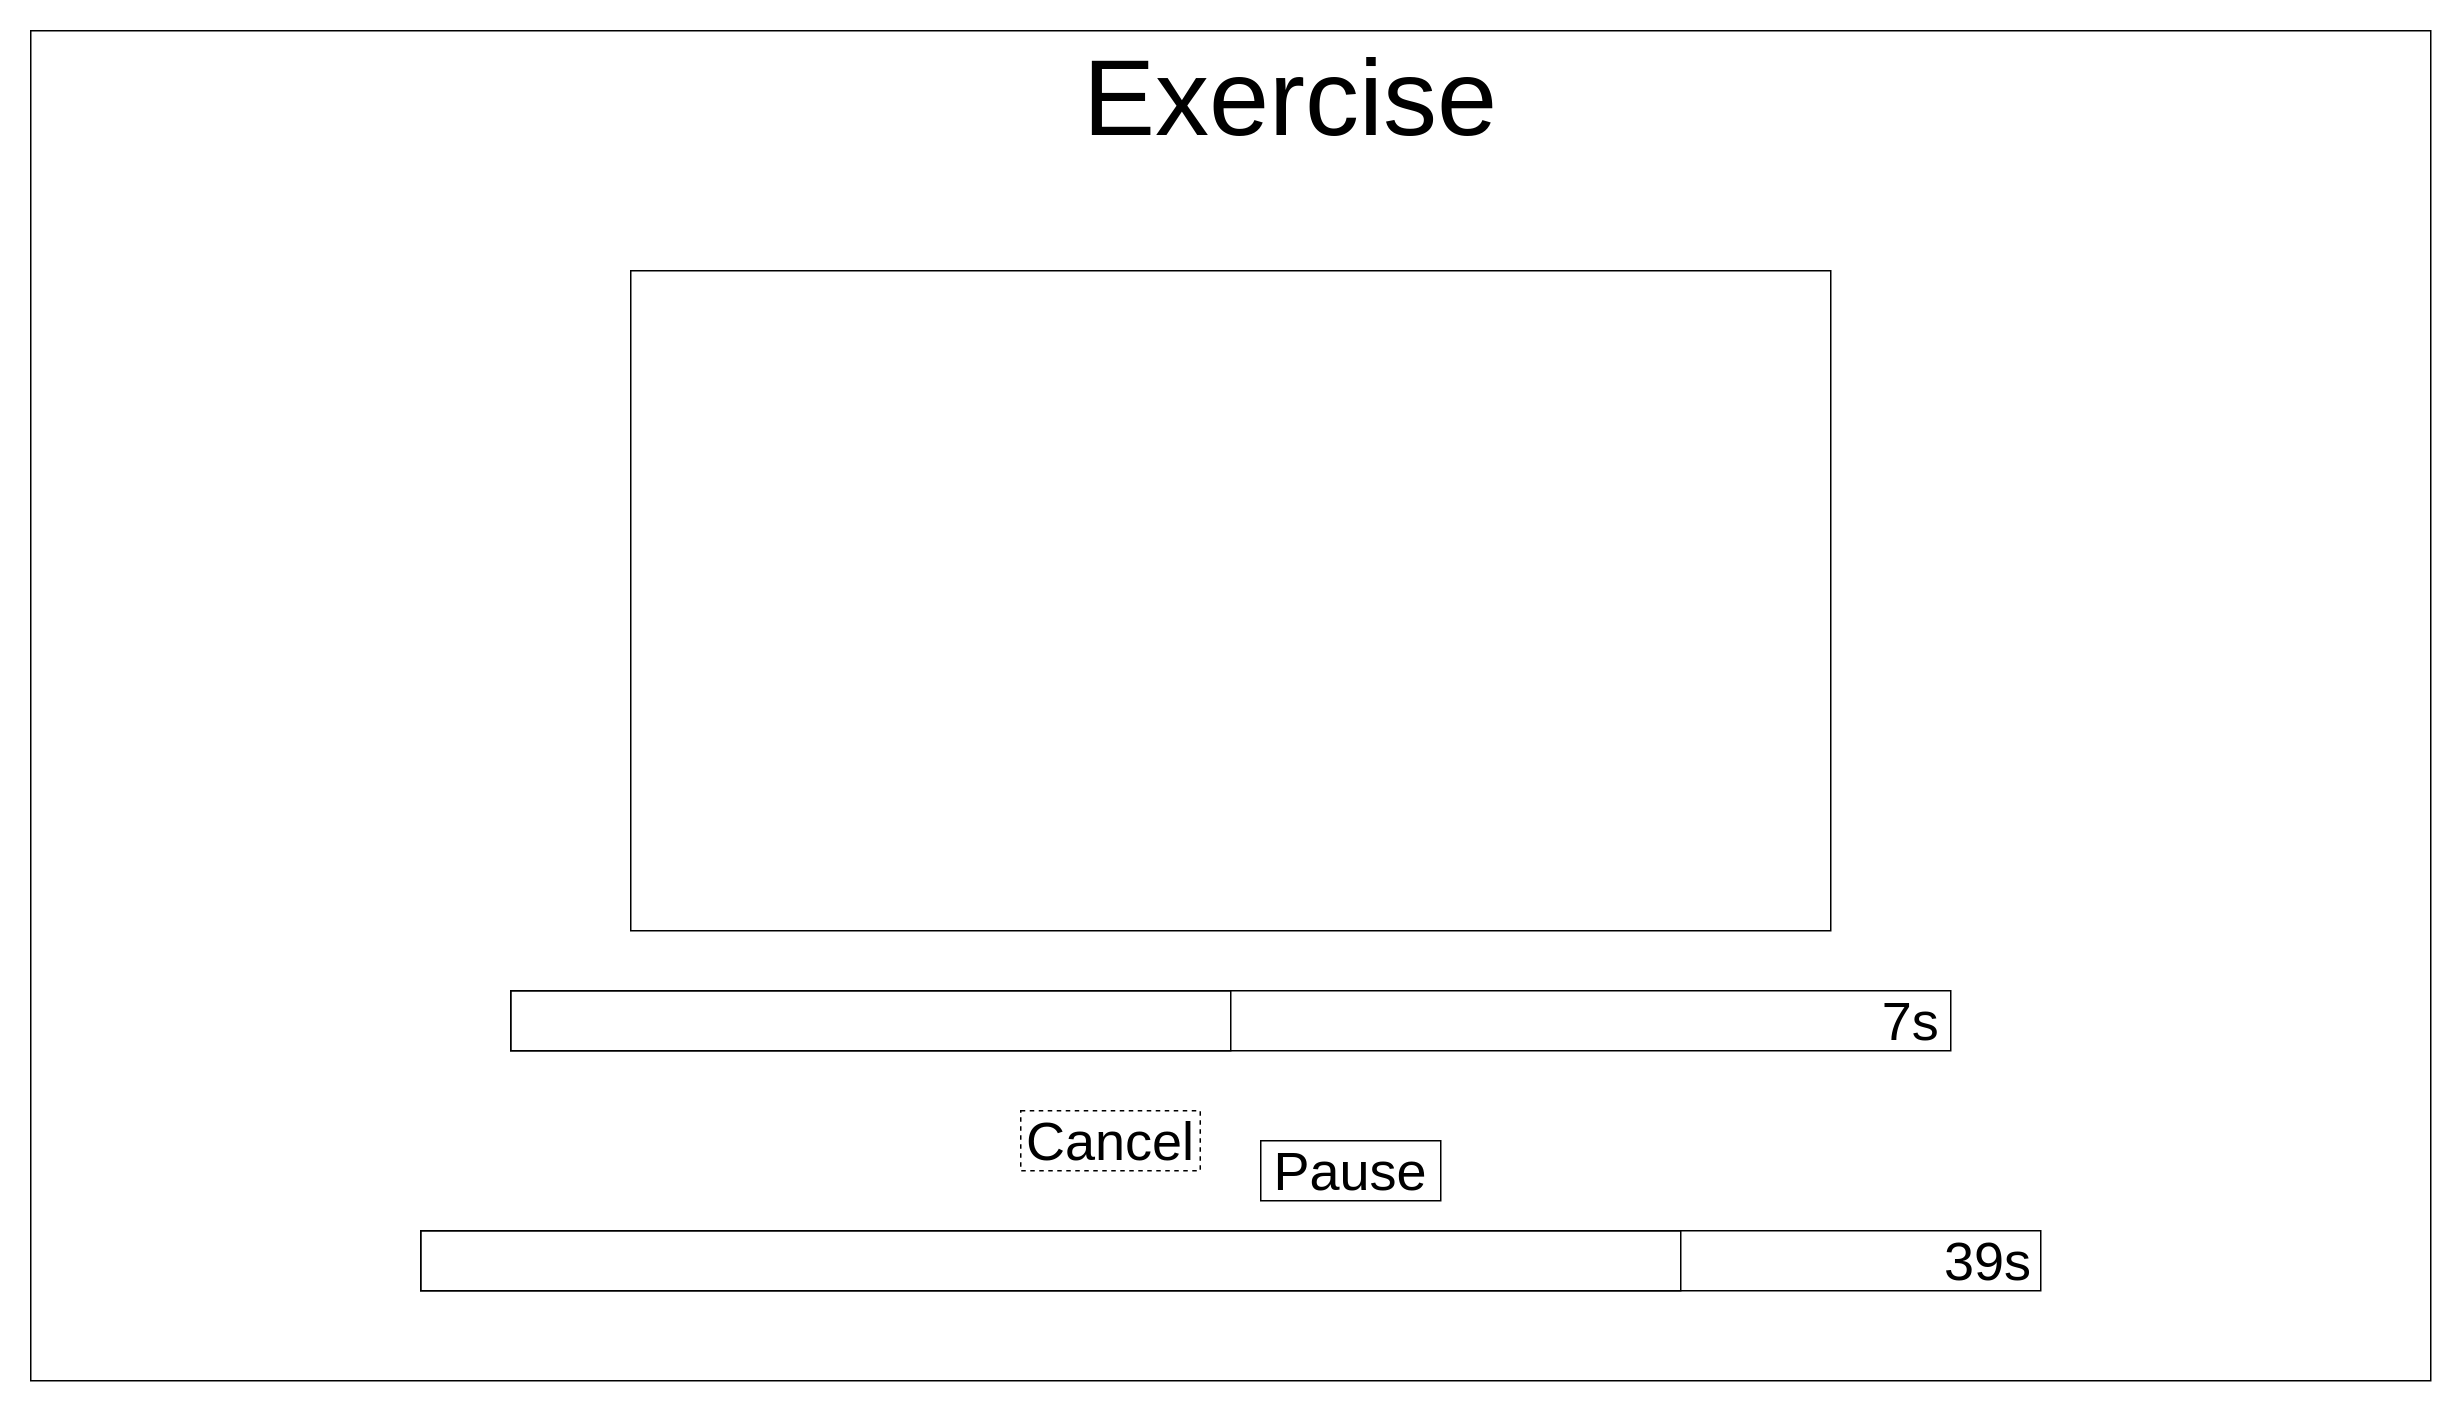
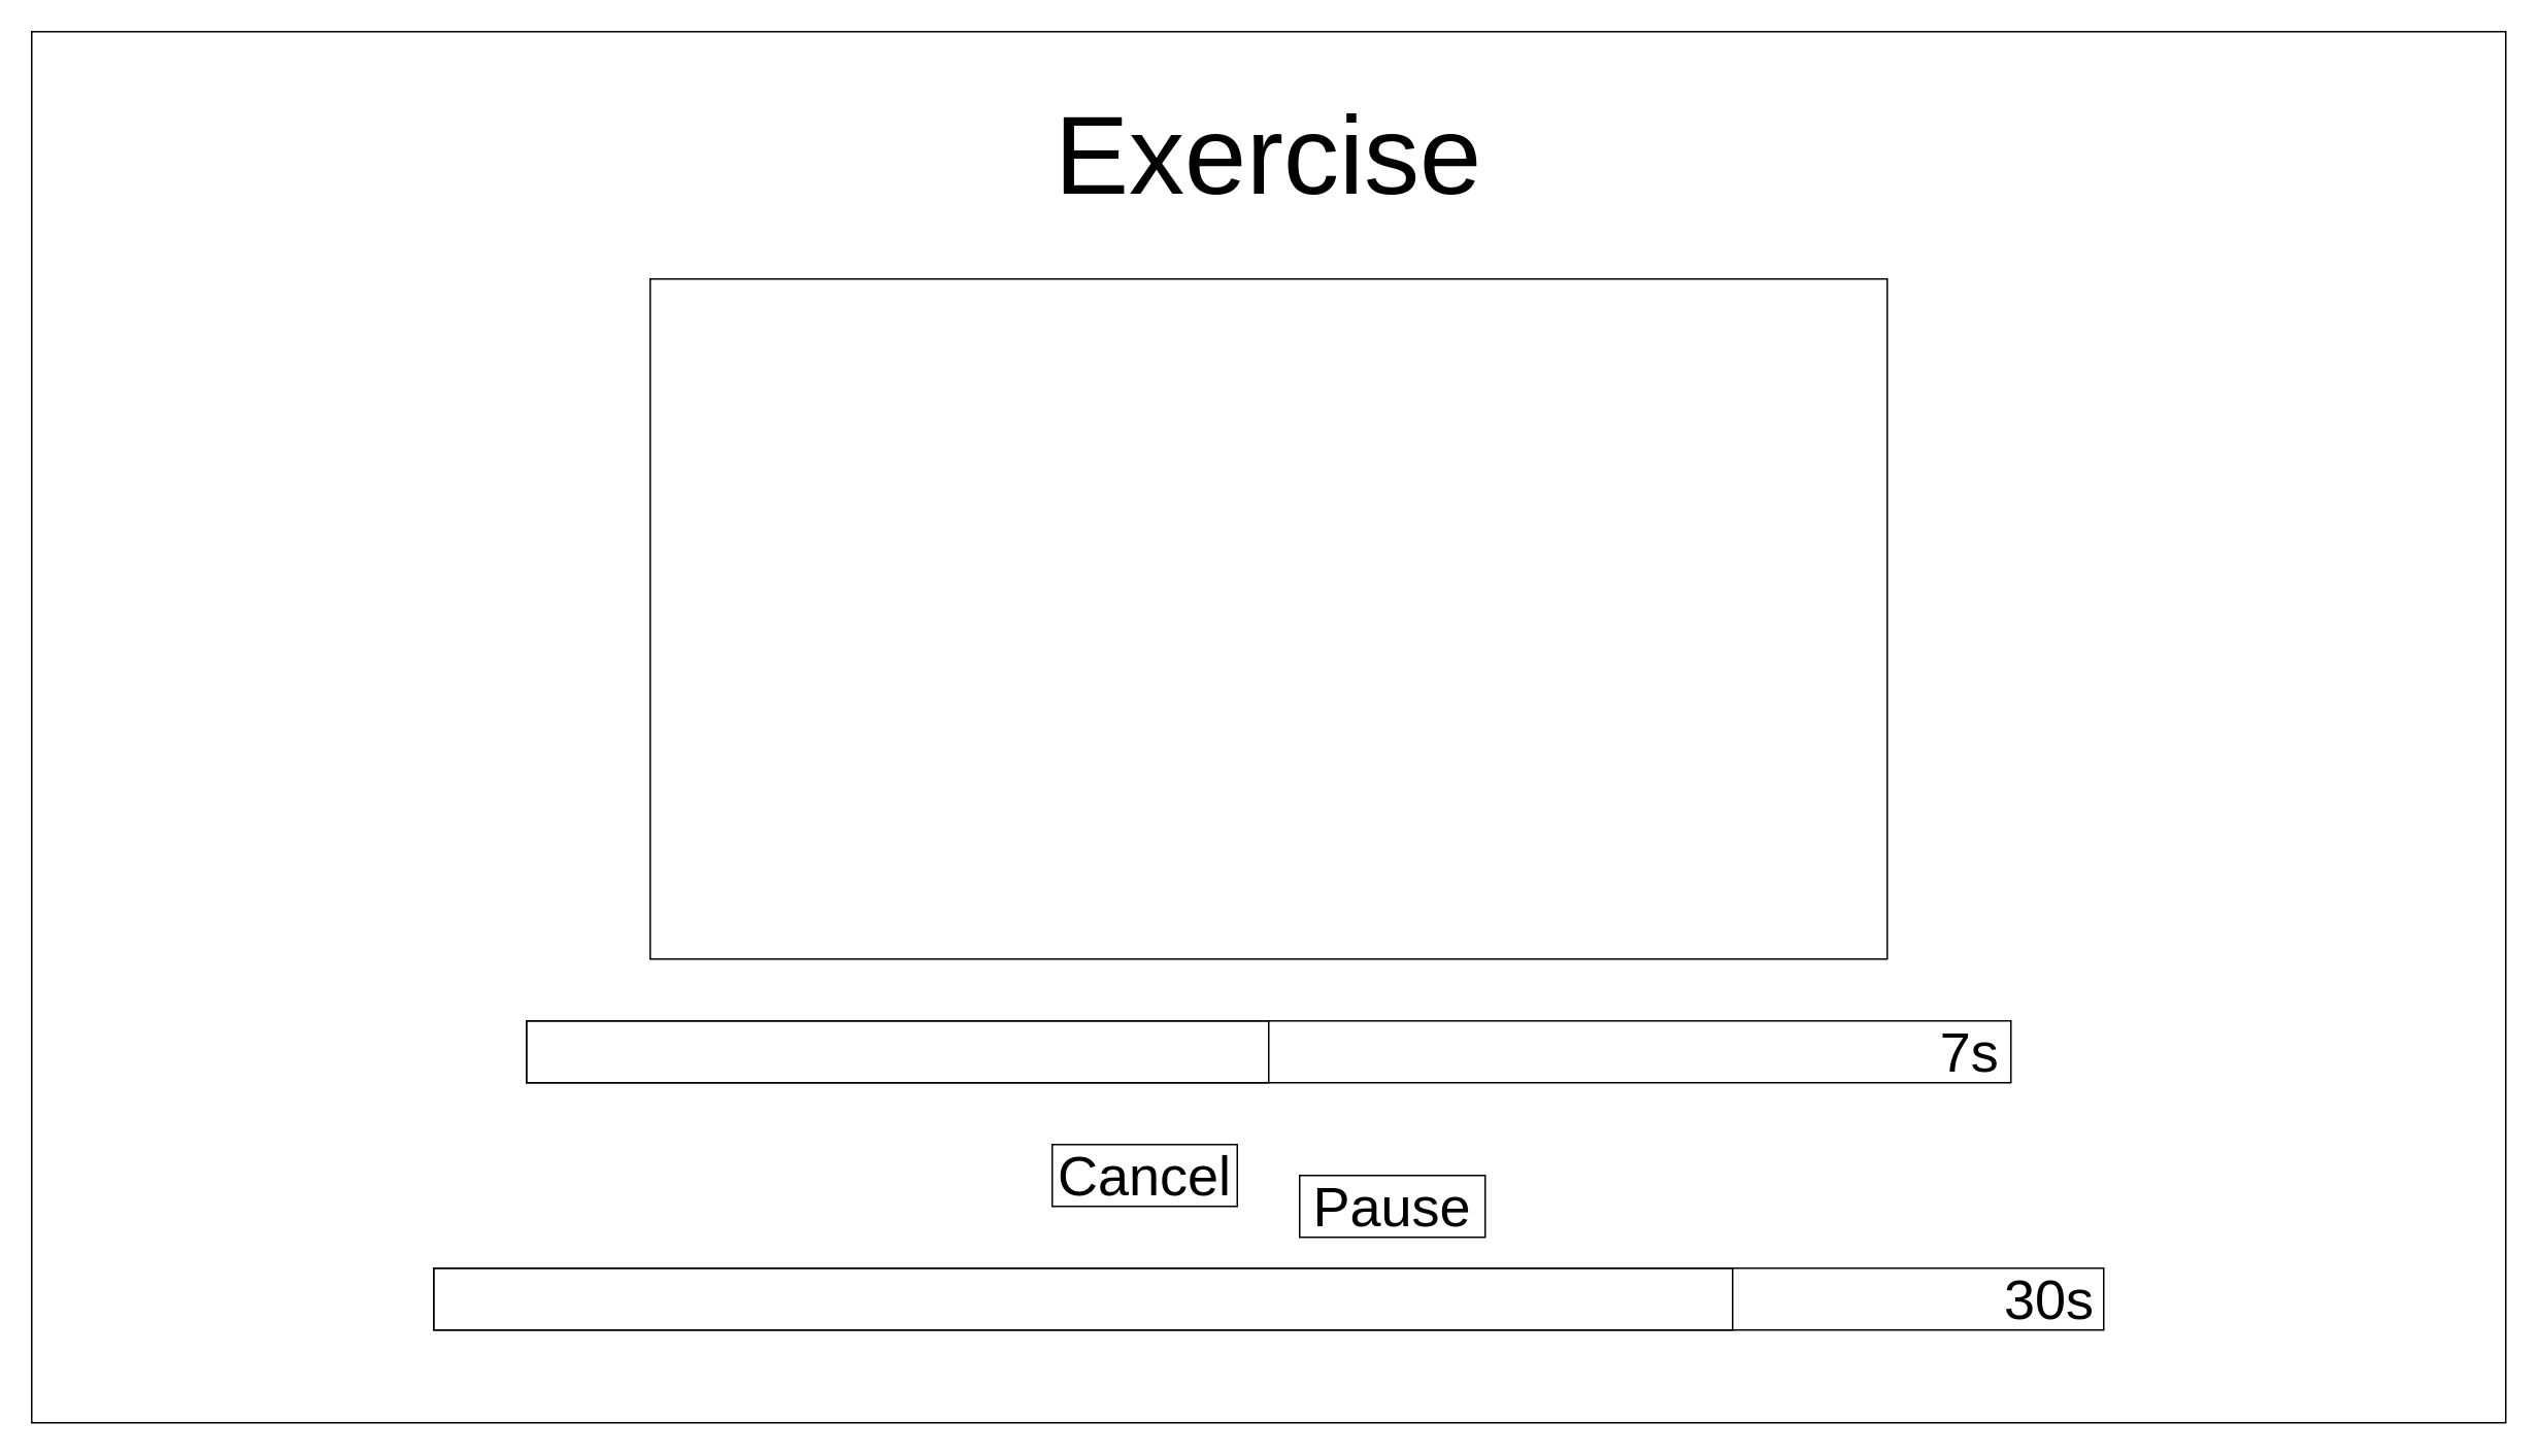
- <mxCell id="6" value="&lt;font style=&quot;font-size: 72px&quot;&gt;Exercise&lt;/font&gt;" style="text;html=1;strokeColor=none;fillColor=none;align=center;verticalAlign=middle;whiteSpace=wrap;rounded=0;" parent="1" vertex="1"><mxGeometry x="300" y="25" width="1120" height="80" as="geometry" /></mxCell>
+ <mxCell id="6" value="&lt;font style=&quot;font-size: 72px&quot;&gt;Exercise&lt;/font&gt;" style="text;html=1;strokeColor=none;fillColor=none;align=center;verticalAlign=middle;whiteSpace=wrap;rounded=0;" parent="1" vertex="1"><mxGeometry x="260" y="60" width="1120" height="80" as="geometry" /></mxCell>
- <mxCell id="12" value="&lt;font style=&quot;font-size: 36px&quot;&gt;Cancel&lt;/font&gt;" style="rounded=0;whiteSpace=wrap;html=1;fillColor=none;dashed=1;" parent="1" vertex="1"><mxGeometry x="680" y="740" width="119.67" height="40" as="geometry" /></mxCell>
+ <mxCell id="12" value="&lt;font style=&quot;font-size: 36px&quot;&gt;Cancel&lt;/font&gt;" style="rounded=0;whiteSpace=wrap;html=1;fillColor=none;" parent="1" vertex="1"><mxGeometry x="680" y="740" width="119.67" height="40" as="geometry" /></mxCell>
- <mxCell id="5" value="&lt;font style=&quot;font-size: 36px&quot;&gt;39s&lt;/font&gt;" style="text;html=1;strokeColor=none;fillColor=none;align=center;verticalAlign=middle;whiteSpace=wrap;rounded=0;" parent="1" vertex="1"><mxGeometry x="1290" y="820" width="70" height="40" as="geometry" /></mxCell>
+ <mxCell id="5" value="&lt;font style=&quot;font-size: 36px&quot;&gt;30s&lt;/font&gt;" style="text;html=1;strokeColor=none;fillColor=none;align=center;verticalAlign=middle;whiteSpace=wrap;rounded=0;" parent="1" vertex="1"><mxGeometry x="1290" y="820" width="70" height="40" as="geometry" /></mxCell>
